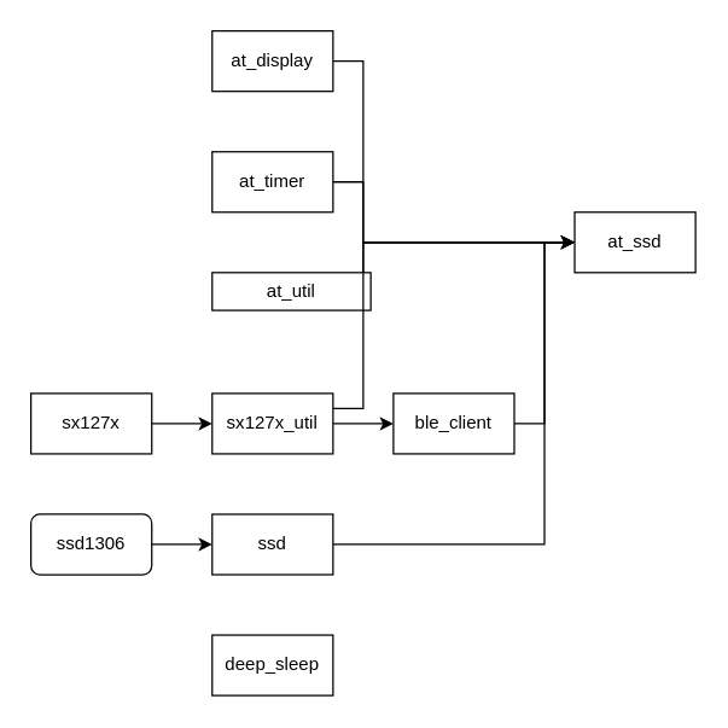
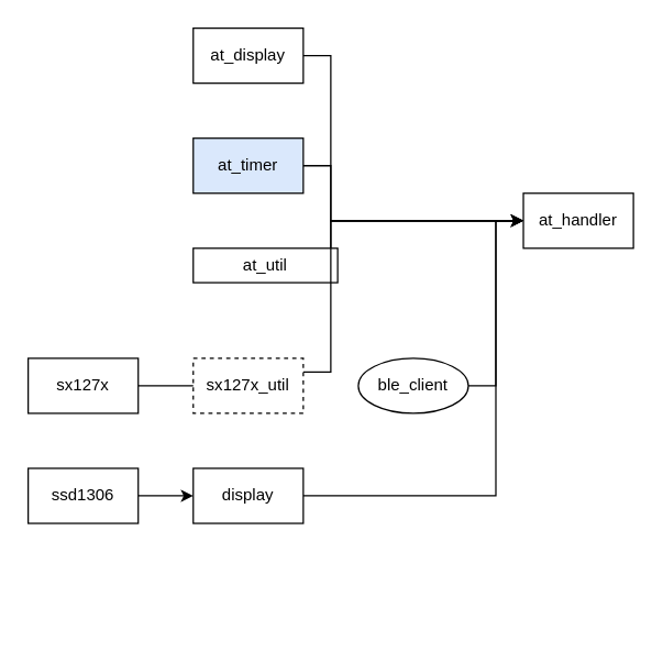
- <mxCell id="6" value="at_timer" style="rounded=0;whiteSpace=wrap;html=1;" vertex="1" parent="1"><mxGeometry x="140" y="100" width="80" height="40" as="geometry" /></mxCell>
+ <mxCell id="6" value="at_timer" style="rounded=0;whiteSpace=wrap;html=1;fillColor=#dae8fc;" vertex="1" parent="1"><mxGeometry x="140" y="100" width="80" height="40" as="geometry" /></mxCell>
- <mxCell id="4" value="at_ssd" style="rounded=0;whiteSpace=wrap;html=1;" vertex="1" parent="1"><mxGeometry x="380" y="140" width="80" height="40" as="geometry" /></mxCell>
+ <mxCell id="4" value="at_handler" style="rounded=0;whiteSpace=wrap;html=1;" vertex="1" parent="1"><mxGeometry x="380" y="140" width="80" height="40" as="geometry" /></mxCell>
- <mxCell id="17" style="edgeStyle=orthogonalEdgeStyle;rounded=0;orthogonalLoop=1;jettySize=auto;html=1;entryX=0;entryY=0.5;entryDx=0;entryDy=0;" edge="1" parent="1" source="18" target="16"><mxGeometry relative="1" as="geometry" /></mxCell>
+ <mxCell id="17" style="edgeStyle=orthogonalEdgeStyle;rounded=0;orthogonalLoop=1;jettySize=auto;html=1;entryX=0;entryY=0.5;entryDx=0;entryDy=0;endArrow=none;" edge="1" parent="1" source="18" target="16"><mxGeometry relative="1" as="geometry" /></mxCell>
- <mxCell id="16" value="sx127x_util" style="rounded=0;whiteSpace=wrap;html=1;" vertex="1" parent="1"><mxGeometry x="140" y="260" width="80" height="40" as="geometry" /></mxCell>
+ <mxCell id="16" value="sx127x_util" style="rounded=0;whiteSpace=wrap;html=1;dashed=1;" vertex="1" parent="1"><mxGeometry x="140" y="260" width="80" height="40" as="geometry" /></mxCell>
- <mxCell id="14" style="edgeStyle=orthogonalEdgeStyle;rounded=0;orthogonalLoop=1;jettySize=auto;html=1;entryX=0;entryY=0.5;entryDx=0;entryDy=0;" edge="1" parent="1" source="16" target="10"><mxGeometry relative="1" as="geometry" /></mxCell>
- <mxCell id="10" value="ble_client" style="rounded=0;whiteSpace=wrap;html=1;" vertex="1" parent="1"><mxGeometry x="260" y="260" width="80" height="40" as="geometry" /></mxCell>
+ <mxCell id="10" value="ble_client" style="ellipse;whiteSpace=wrap;html=1;" vertex="1" parent="1"><mxGeometry x="260" y="260" width="80" height="40" as="geometry" /></mxCell>
- <mxCell id="20" value="ssd1306" style="whiteSpace=wrap;html=1;rounded=1;" vertex="1" parent="1"><mxGeometry y="340" width="80" height="40" as="geometry" x="20" /></mxCell>
+ <mxCell id="20" value="ssd1306" style="rounded=0;whiteSpace=wrap;html=1;" vertex="1" parent="1"><mxGeometry y="340" width="80" height="40" as="geometry" x="20" /></mxCell>
- <mxCell id="13" value="ssd" style="rounded=0;whiteSpace=wrap;html=1;" vertex="1" parent="1"><mxGeometry x="140" y="340" width="80" height="40" as="geometry" /></mxCell>
+ <mxCell id="13" value="display" style="rounded=0;whiteSpace=wrap;html=1;" vertex="1" parent="1"><mxGeometry x="140" y="340" width="80" height="40" as="geometry" /></mxCell>
- <mxCell id="11" value="deep_sleep" style="rounded=0;whiteSpace=wrap;html=1;" vertex="1" parent="1"><mxGeometry x="140" y="420" width="80" height="40" as="geometry" /></mxCell>
